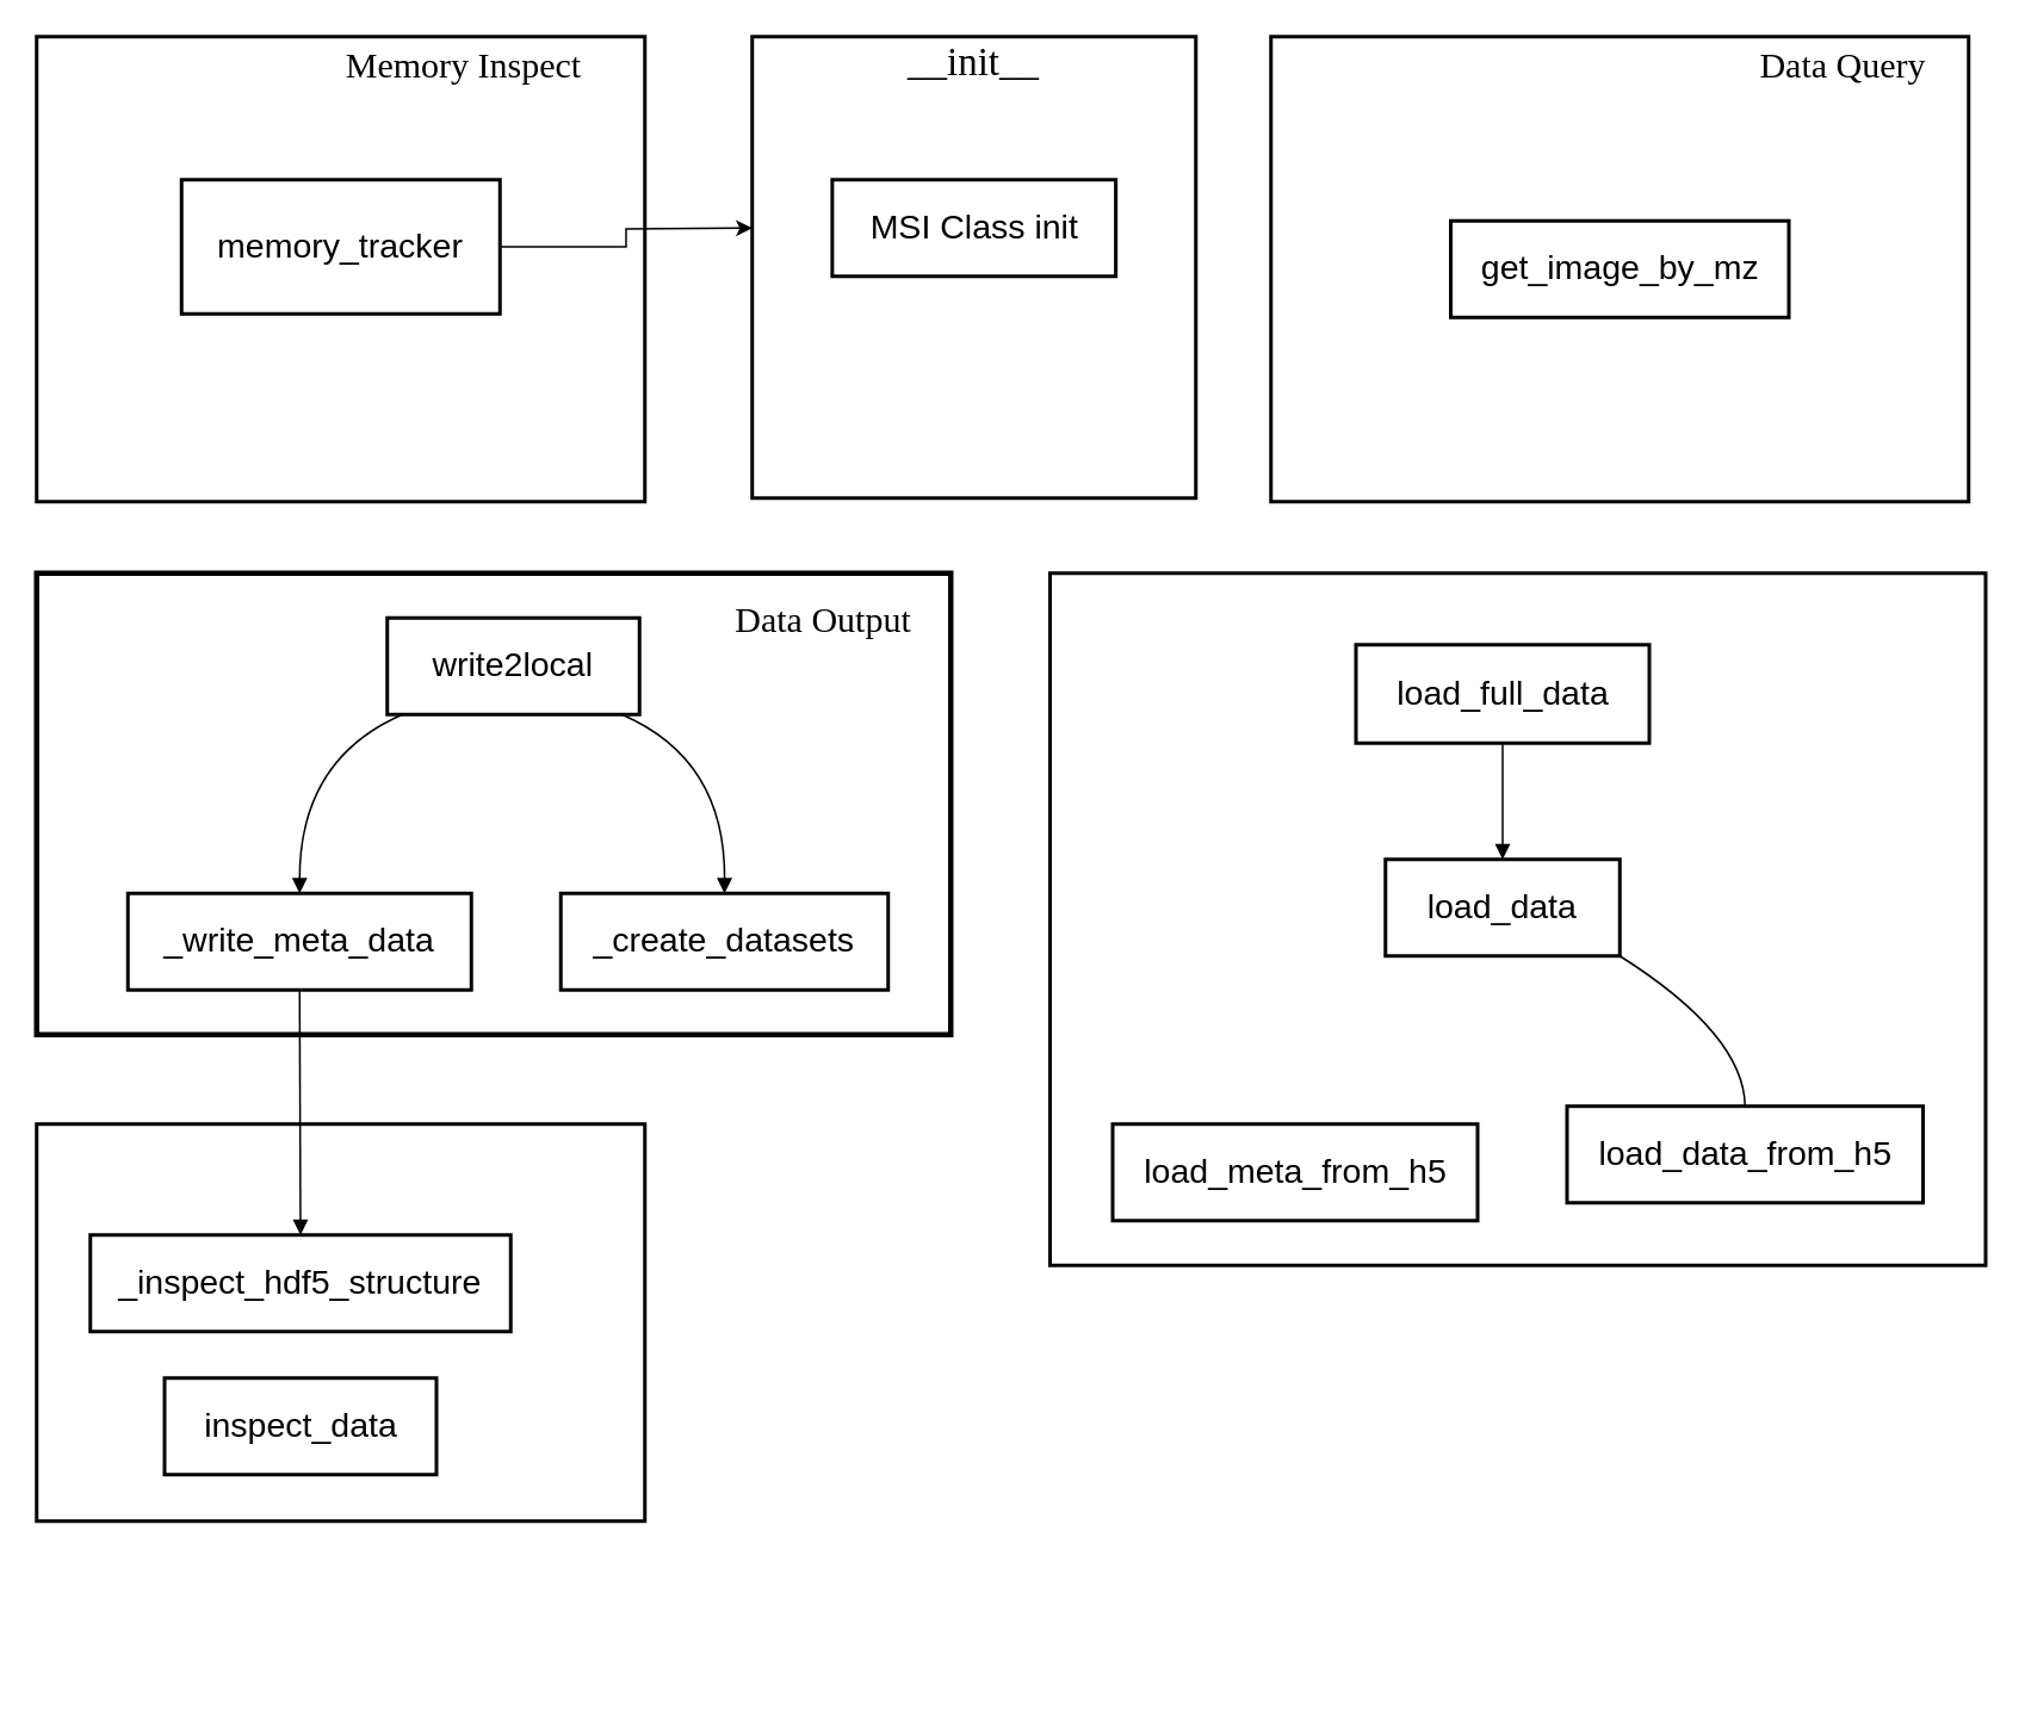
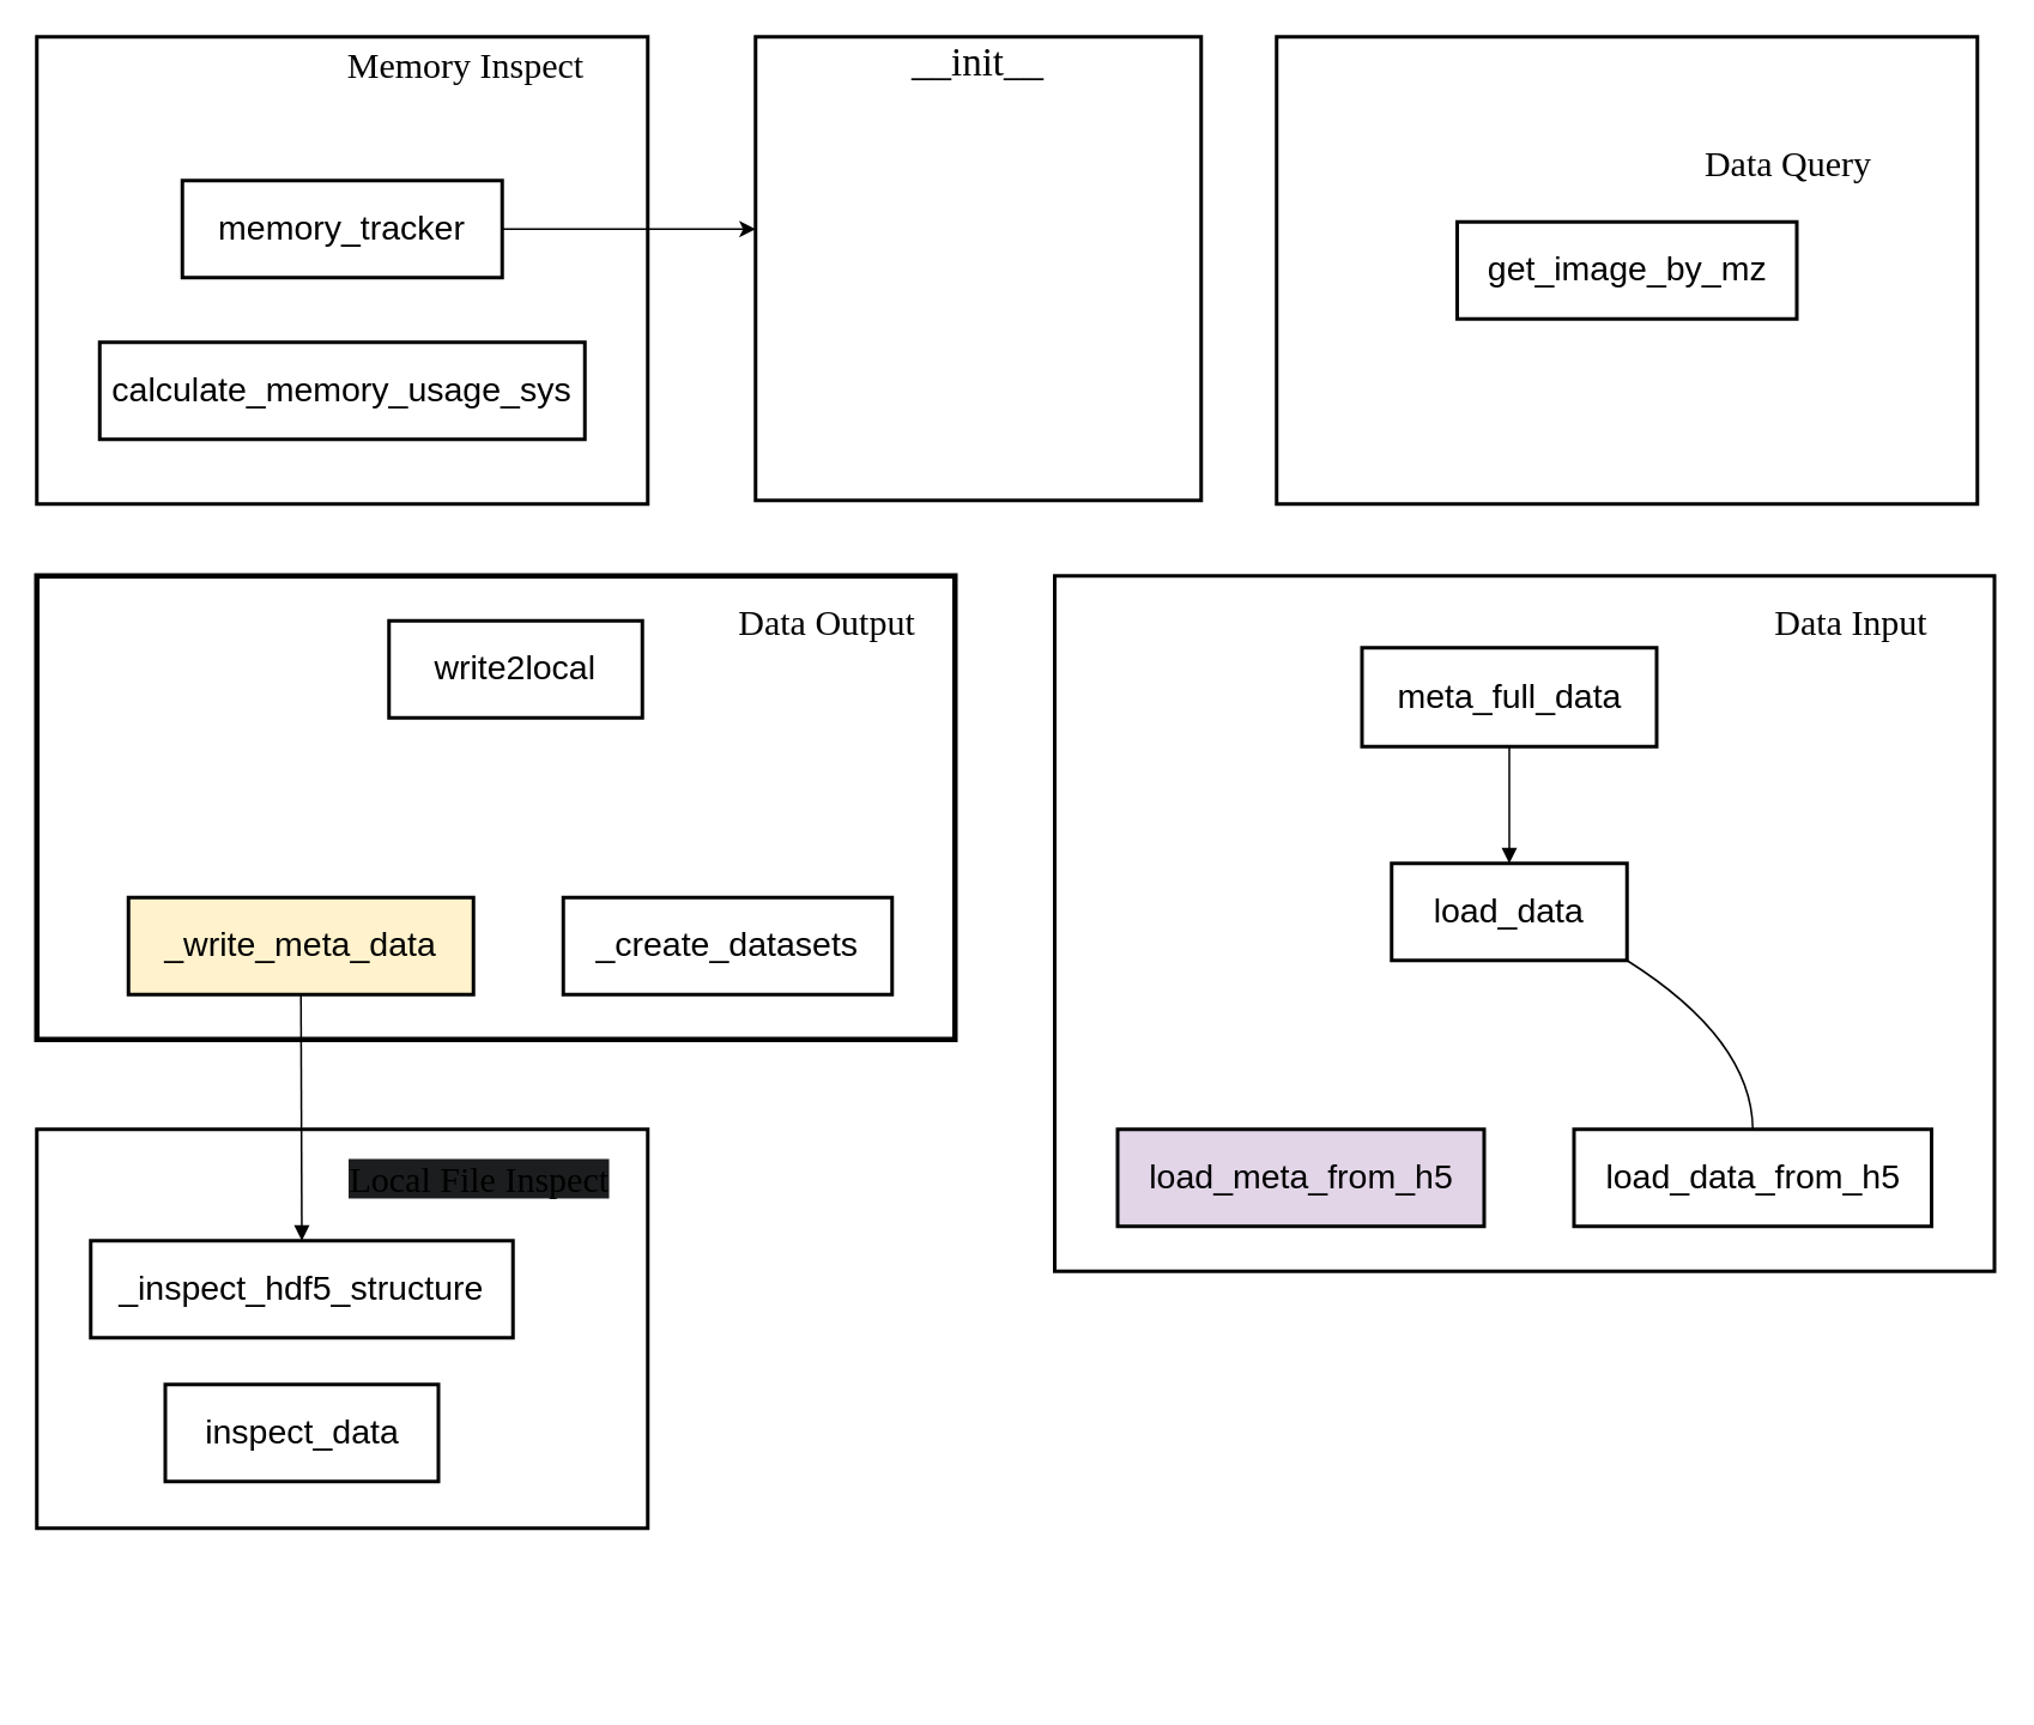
- <mxCell id="32" value="&lt;span style=&quot;font-family: &amp;quot;Comic Sans MS&amp;quot;; font-style: normal; font-variant-ligatures: normal; font-variant-caps: normal; font-weight: 400; letter-spacing: normal; orphans: 2; text-align: center; text-indent: 0px; text-transform: none; widows: 2; word-spacing: 0px; -webkit-text-stroke-width: 0px; white-space: normal; text-decoration-thickness: initial; text-decoration-style: initial; text-decoration-color: initial; float: none; display: inline !important;&quot;&gt;Data Query&lt;/span&gt;" style="text;html=1;align=center;verticalAlign=middle;whiteSpace=wrap;rounded=0;fontColor=default;labelBackgroundColor=default;fontSize=20;" parent="1" vertex="1"><mxGeometry x="960" y="20" width="140" height="30" as="geometry" /></mxCell>
+ <mxCell id="32" value="&lt;span style=&quot;font-family: &amp;quot;Comic Sans MS&amp;quot;; font-style: normal; font-variant-ligatures: normal; font-variant-caps: normal; font-weight: 400; letter-spacing: normal; orphans: 2; text-align: center; text-indent: 0px; text-transform: none; widows: 2; word-spacing: 0px; -webkit-text-stroke-width: 0px; white-space: normal; text-decoration-thickness: initial; text-decoration-style: initial; text-decoration-color: initial; float: none; display: inline !important;&quot;&gt;Data Query&lt;/span&gt;" style="text;html=1;align=center;verticalAlign=middle;whiteSpace=wrap;rounded=0;fontColor=default;labelBackgroundColor=default;fontSize=20;" parent="1" vertex="1"><mxGeometry x="925" y="75" width="140" height="30" as="geometry" /></mxCell>
- <mxCell id="8" value="MSI Class init" style="whiteSpace=wrap;strokeWidth=2;fontSize=19;" parent="1" vertex="1"><mxGeometry x="464.75" y="100" width="158.5" height="54" as="geometry" /></mxCell>
- <mxCell id="9" value="memory_tracker" style="whiteSpace=wrap;strokeWidth=2;fontSize=19;" parent="1" vertex="1"><mxGeometry x="101" y="100" width="178" height="75" as="geometry" /></mxCell>
+ <mxCell id="9" value="memory_tracker" style="whiteSpace=wrap;strokeWidth=2;fontSize=19;" parent="1" vertex="1"><mxGeometry x="101" y="100" width="178" height="54" as="geometry" /></mxCell>
+ <mxCell id="20" value="calculate_memory_usage_sys" style="whiteSpace=wrap;strokeWidth=2;fontSize=19;" parent="1" vertex="1"><mxGeometry x="55" y="190" width="270" height="54" as="geometry" /></mxCell>
+ <mxCell id="28" value="&lt;font face=&quot;Comic Sans MS&quot;&gt;Data Input&lt;/font&gt;" style="text;html=1;align=center;verticalAlign=middle;whiteSpace=wrap;rounded=0;fontSize=20;" parent="1" vertex="1"><mxGeometry x="960" y="330" width="140" height="30" as="geometry" /></mxCell>
- <mxCell id="10" value="load_full_data" style="whiteSpace=wrap;strokeWidth=2;fontSize=19;" parent="1" vertex="1"><mxGeometry x="757.5" y="360" width="164" height="55" as="geometry" /></mxCell>
+ <mxCell id="10" value="meta_full_data" style="whiteSpace=wrap;strokeWidth=2;fontSize=19;" parent="1" vertex="1"><mxGeometry x="757.5" y="360" width="164" height="55" as="geometry" /></mxCell>
- <mxCell id="25" value="" style="curved=1;startArrow=none;endArrow=block;exitX=0.06;exitY=1;entryX=0.5;entryY=0;rounded=0;fontSize=15;" parent="1" source="15" target="16" edge="1"><mxGeometry relative="1" as="geometry"><Array as="points"><mxPoint x="167" y="424" /></Array></mxGeometry></mxCell>
- <mxCell id="26" value="" style="curved=1;startArrow=none;endArrow=block;exitX=0.93;exitY=1;entryX=0.5;entryY=0;rounded=0;fontSize=15;" parent="1" source="15" target="17" edge="1"><mxGeometry relative="1" as="geometry"><Array as="points"><mxPoint x="405" y="424" /></Array></mxGeometry></mxCell>
- <mxCell id="16" value="_write_meta_data" style="whiteSpace=wrap;strokeWidth=2;fontSize=19;" parent="1" vertex="1"><mxGeometry x="71" y="499" width="192" height="54" as="geometry" /></mxCell>
+ <mxCell id="16" value="_write_meta_data" style="whiteSpace=wrap;strokeWidth=2;fontSize=19;fillColor=#fff2cc;" parent="1" vertex="1"><mxGeometry x="71" y="499" width="192" height="54" as="geometry" /></mxCell>
- <mxCell id="13" value="load_data_from_h5" style="whiteSpace=wrap;strokeWidth=2;fontSize=19;" parent="1" vertex="1"><mxGeometry x="875.5" y="618" width="199" height="54" as="geometry" /></mxCell>
+ <mxCell id="13" value="load_data_from_h5" style="whiteSpace=wrap;strokeWidth=2;fontSize=19;" parent="1" vertex="1"><mxGeometry x="875.5" y="628" width="199" height="54" as="geometry" /></mxCell>
+ <mxCell id="33" value="&lt;span style=&quot;background-color: light-dark(rgb(27, 29, 30), rgb(0, 0, 0));&quot;&gt;&lt;font style=&quot;&quot; face=&quot;Comic Sans MS&quot;&gt;Local File Inspect&lt;/font&gt;&lt;/span&gt;" style="text;html=1;align=center;verticalAlign=middle;whiteSpace=wrap;rounded=0;fontColor=default;labelBackgroundColor=default;fontSize=20;" vertex="1" parent="1"><mxGeometry x="176" y="640" width="181" height="30" as="geometry" /></mxCell>
- <mxCell id="12" value="load_meta_from_h5" style="whiteSpace=wrap;strokeWidth=2;fontSize=19;" parent="1" vertex="1"><mxGeometry x="621.5" y="628" width="204" height="54" as="geometry" /></mxCell>
+ <mxCell id="12" value="load_meta_from_h5" style="whiteSpace=wrap;strokeWidth=2;fontSize=19;fillColor=#e1d5e7;" parent="1" vertex="1"><mxGeometry x="621.5" y="628" width="204" height="54" as="geometry" /></mxCell>
